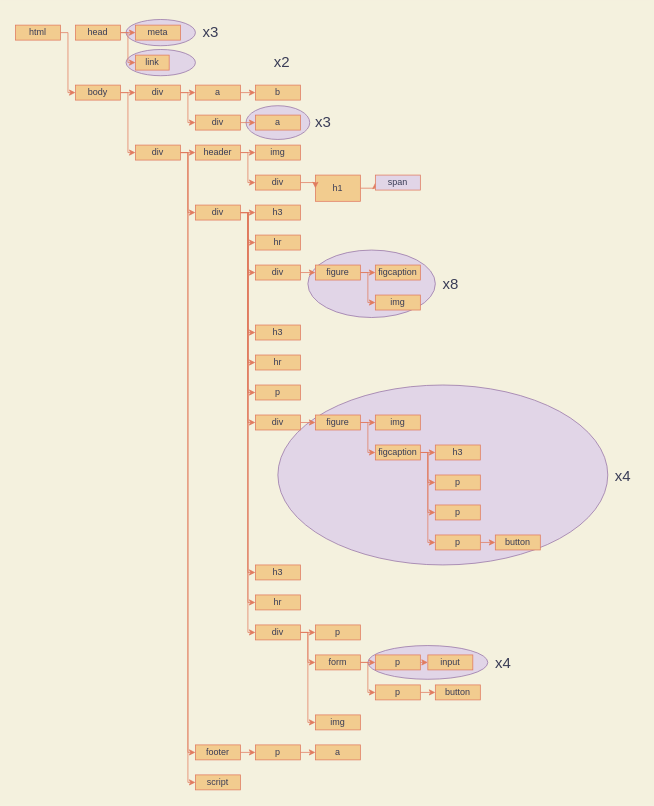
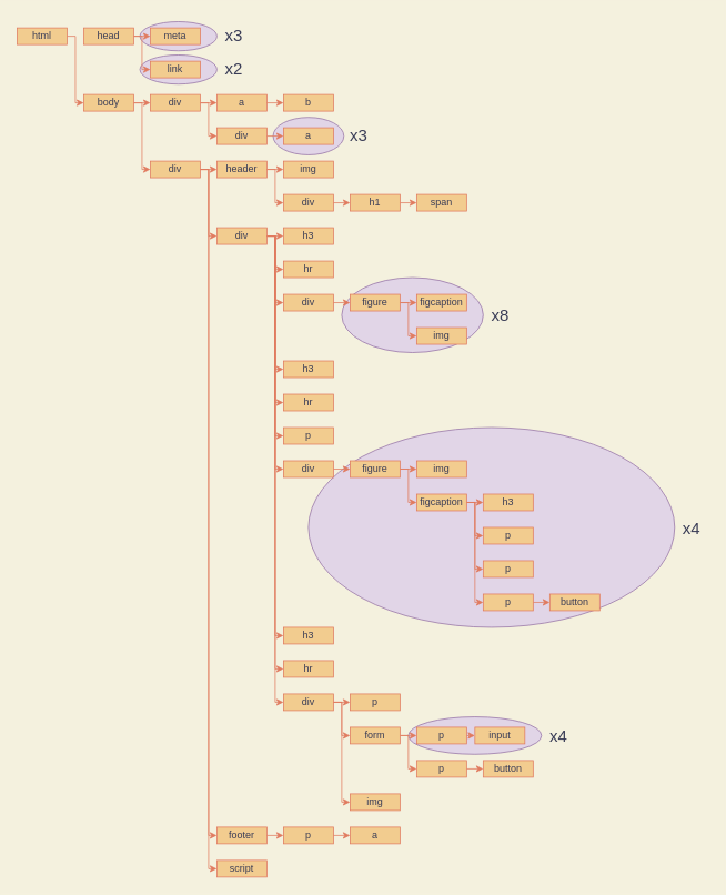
- <mxCell id="102" value="&lt;font style=&quot;font-size: 20px;&quot;&gt;x2&lt;/font&gt;" style="text;html=1;resizable=0;autosize=1;align=center;verticalAlign=middle;points=[];fillColor=none;strokeColor=none;rounded=0;fontColor=#393C56;" vertex="1" parent="1"><mxGeometry x="355" y="60.5" width="40" height="40" as="geometry" /></mxCell>
+ <mxCell id="102" value="&lt;font style=&quot;font-size: 20px;&quot;&gt;x2&lt;/font&gt;" style="text;html=1;resizable=0;autosize=1;align=center;verticalAlign=middle;points=[];fillColor=none;strokeColor=none;rounded=0;fontColor=#393C56;" vertex="1" parent="1"><mxGeometry x="260" y="60.5" width="40" height="40" as="geometry" /></mxCell>
- <mxCell id="7" value="link" style="rounded=0;whiteSpace=wrap;html=1;fillColor=#F2CC8F;strokeColor=#E07A5F;fontColor=#393C56;" vertex="1" parent="1"><mxGeometry x="180" y="73" width="45" height="20" as="geometry" /></mxCell>
+ <mxCell id="7" value="link" style="rounded=0;whiteSpace=wrap;html=1;fillColor=#F2CC8F;strokeColor=#E07A5F;fontColor=#393C56;" vertex="1" parent="1"><mxGeometry x="180" y="73" width="60" height="20" as="geometry" /></mxCell>
- <mxCell id="39" value="span" style="rounded=0;whiteSpace=wrap;html=1;fillColor=#e1d5e7;strokeColor=#E07A5F;fontColor=#393C56;" vertex="1" parent="1"><mxGeometry x="500" y="233" width="60" height="20" as="geometry" /></mxCell>
+ <mxCell id="39" value="span" style="rounded=0;whiteSpace=wrap;html=1;fillColor=#F2CC8F;strokeColor=#E07A5F;fontColor=#393C56;" vertex="1" parent="1"><mxGeometry x="500" y="233" width="60" height="20" as="geometry" /></mxCell>
- <mxCell id="36" value="h1" style="rounded=0;whiteSpace=wrap;html=1;fillColor=#F2CC8F;strokeColor=#E07A5F;fontColor=#393C56;" vertex="1" parent="1"><mxGeometry x="420" y="233" width="60" height="35" as="geometry" /></mxCell>
+ <mxCell id="36" value="h1" style="rounded=0;whiteSpace=wrap;html=1;fillColor=#F2CC8F;strokeColor=#E07A5F;fontColor=#393C56;" vertex="1" parent="1"><mxGeometry x="420" y="233" width="60" height="20" as="geometry" /></mxCell>
